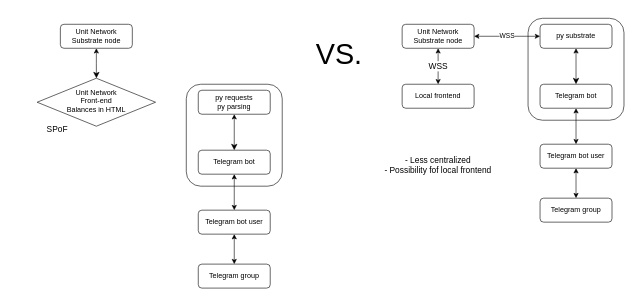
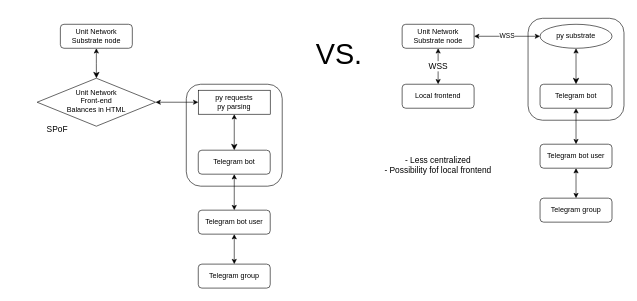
- <mxCell id="18" value="py substrate" style="rounded=1;whiteSpace=wrap;html=1;fontSize=12;glass=0;strokeWidth=1;shadow=0;" vertex="1" parent="1"><mxGeometry x="900" y="40" width="120" height="40" as="geometry" /></mxCell>
+ <mxCell id="18" value="py substrate" style="ellipse;whiteSpace=wrap;html=1;fontSize=12;glass=0;strokeWidth=1;shadow=0;" vertex="1" parent="1"><mxGeometry x="900" y="40" width="120" height="40" as="geometry" /></mxCell>
+ <mxCell id="6" value="" style="edgeStyle=orthogonalEdgeStyle;rounded=0;orthogonalLoop=1;jettySize=auto;html=1;startArrow=classic;startFill=1;" edge="1" parent="1" source="7" target="5"><mxGeometry relative="1" as="geometry" /></mxCell>
- <mxCell id="7" value="py requests&lt;br&gt;py parsing" style="rounded=1;whiteSpace=wrap;html=1;fontSize=12;glass=0;strokeWidth=1;shadow=0;" parent="1" vertex="1"><mxGeometry x="330" y="150" width="120" height="40" as="geometry" /></mxCell>
+ <mxCell id="7" value="py requests&lt;br&gt;py parsing" style="whiteSpace=wrap;html=1;fontSize=12;glass=0;strokeWidth=1;shadow=0;rounded=0;" parent="1" vertex="1"><mxGeometry x="330" y="150" width="120" height="40" as="geometry" /></mxCell>
